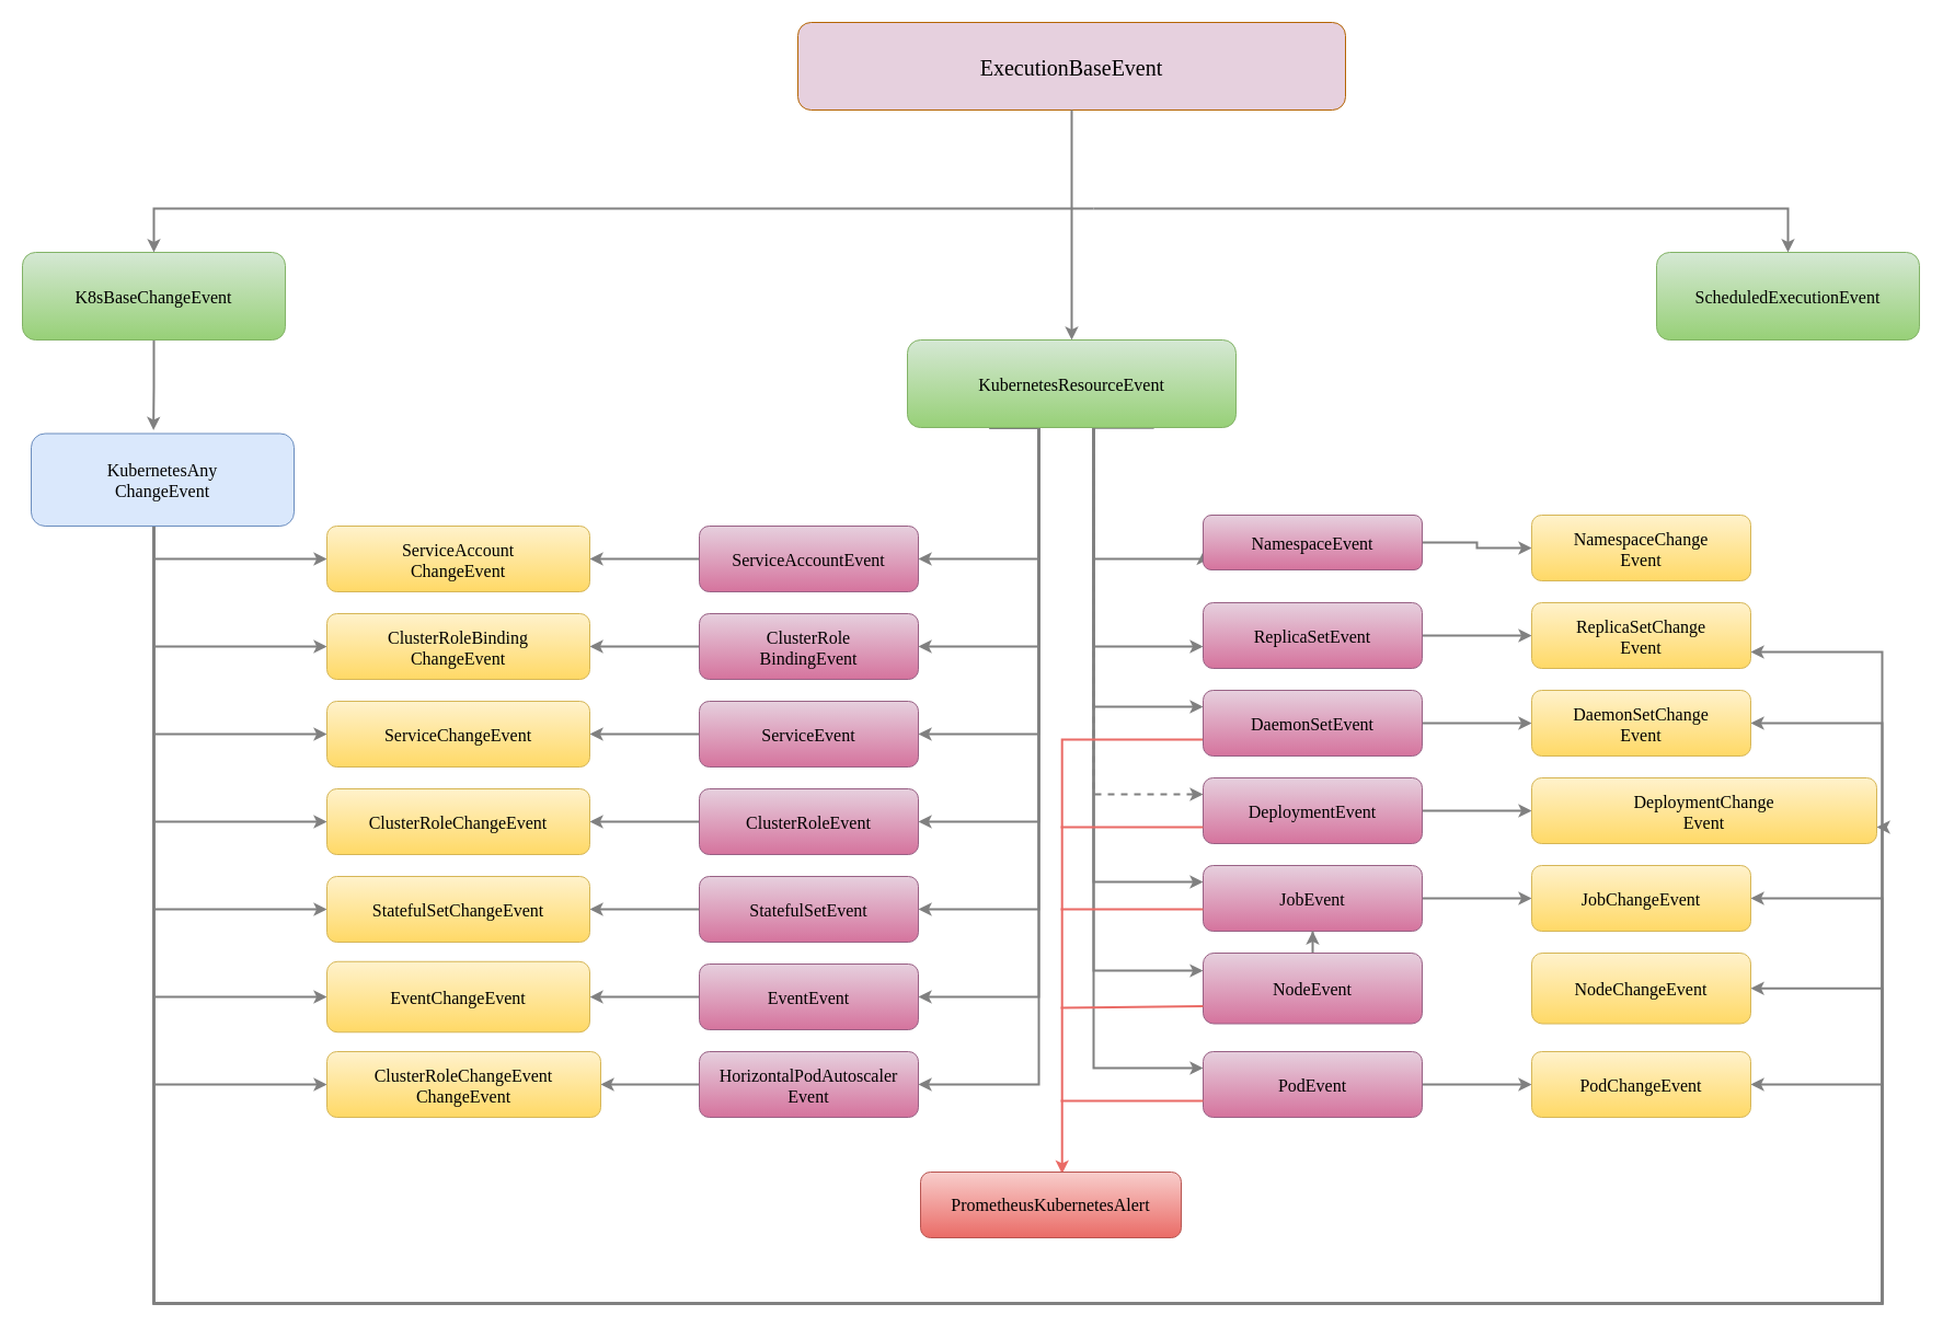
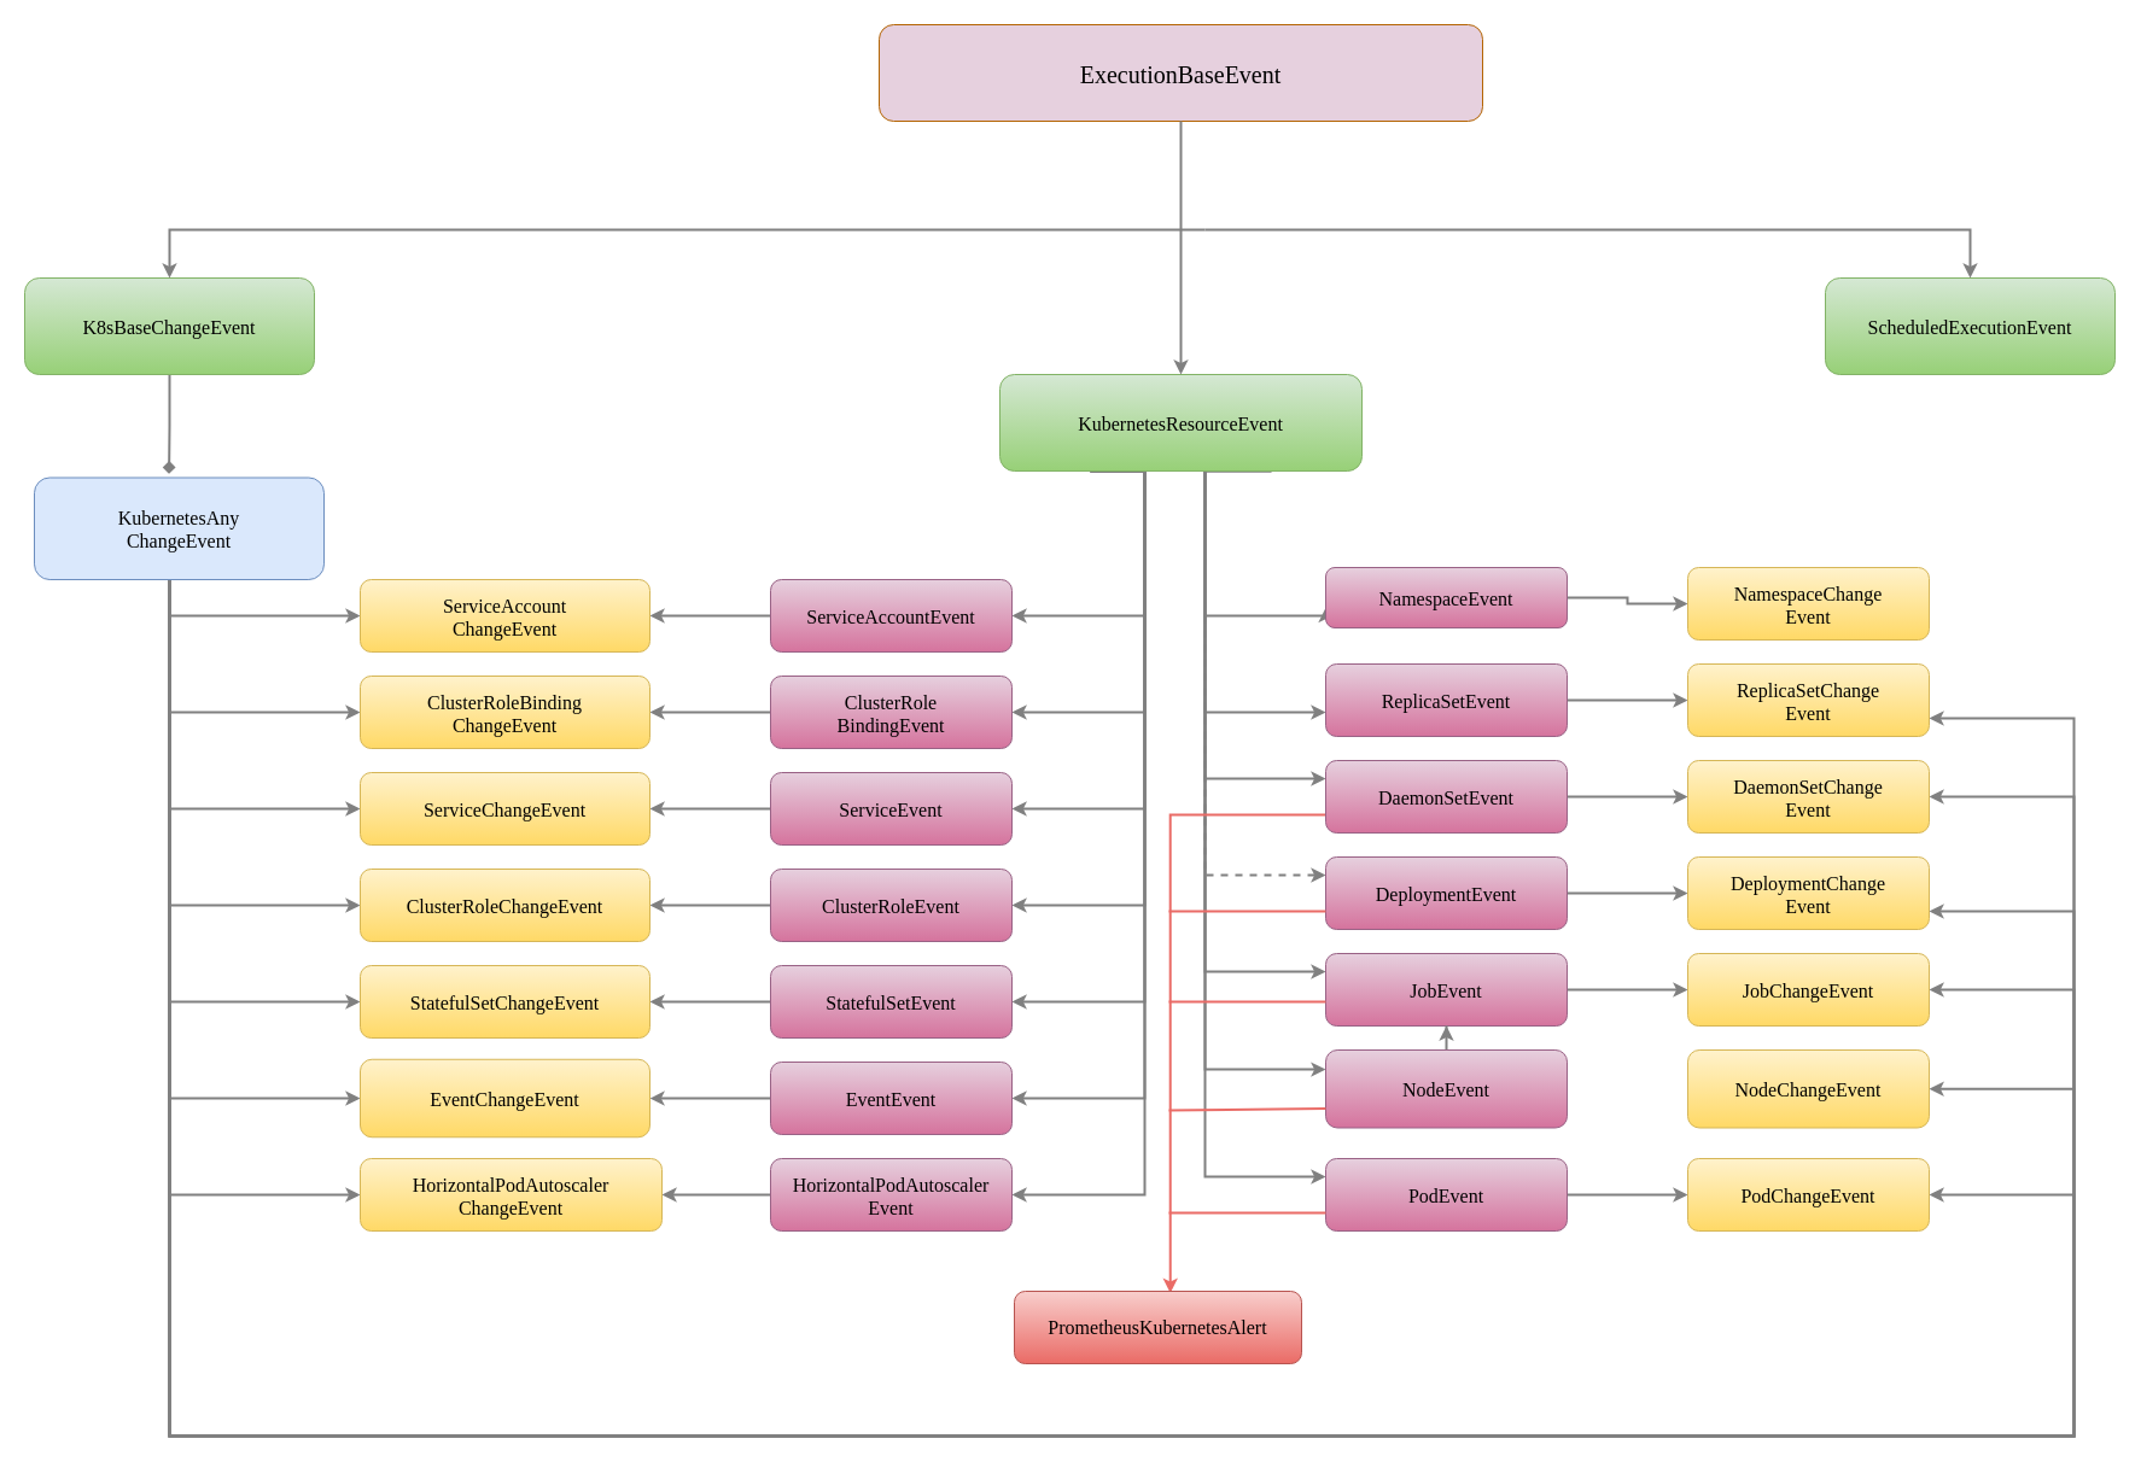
- <mxCell id="20" style="edgeStyle=orthogonalEdgeStyle;rounded=0;orthogonalLoop=1;jettySize=auto;html=1;entryX=0.465;entryY=-0.037;entryDx=0;entryDy=0;entryPerimeter=0;fontFamily=Tahoma;fontSize=16;fontColor=#000000;strokeColor=#808080;strokeWidth=2;fillColor=#FFF2CC;" parent="1" source="21" target="52" edge="1"><mxGeometry relative="1" as="geometry" /></mxCell>
+ <mxCell id="20" style="edgeStyle=orthogonalEdgeStyle;rounded=0;orthogonalLoop=1;jettySize=auto;html=1;entryX=0.465;entryY=-0.037;entryDx=0;entryDy=0;entryPerimeter=0;fontFamily=Tahoma;fontSize=16;fontColor=#000000;strokeColor=#808080;strokeWidth=2;fillColor=#FFF2CC;endArrow=diamond;" parent="1" source="21" target="52" edge="1"><mxGeometry relative="1" as="geometry" /></mxCell>
- <mxCell id="70" value="DeploymentChange&#10;Event" style="rounded=1;fillColor=#fff2cc;strokeColor=#d6b656;fontStyle=0;fontFamily=Tahoma;fontSize=16;gradientColor=#ffd966;" parent="1" vertex="1"><mxGeometry x="1398" y="710" width="315" height="60" as="geometry" /></mxCell>
+ <mxCell id="70" value="DeploymentChange&#10;Event" style="rounded=1;fillColor=#fff2cc;strokeColor=#d6b656;fontStyle=0;fontFamily=Tahoma;fontSize=16;gradientColor=#ffd966;" parent="1" vertex="1"><mxGeometry x="1398" y="710" width="200" height="60" as="geometry" /></mxCell>
- <mxCell id="81" value="ClusterRoleChangeEvent&#10;ChangeEvent" style="rounded=1;fillColor=#fff2cc;strokeColor=#d6b656;fontStyle=0;fontFamily=Tahoma;fontSize=16;gradientColor=#ffd966;" parent="1" vertex="1"><mxGeometry x="298" y="960" width="250" height="60" as="geometry" /></mxCell>
+ <mxCell id="81" value="HorizontalPodAutoscaler&#10;ChangeEvent" style="rounded=1;fillColor=#fff2cc;strokeColor=#d6b656;fontStyle=0;fontFamily=Tahoma;fontSize=16;gradientColor=#ffd966;" parent="1" vertex="1"><mxGeometry x="298" y="960" width="250" height="60" as="geometry" /></mxCell>
